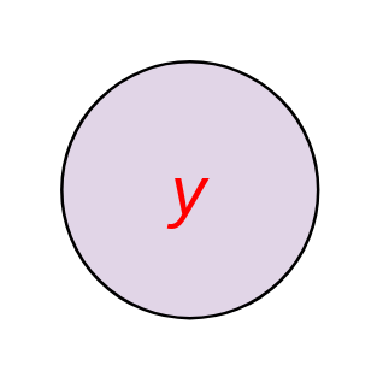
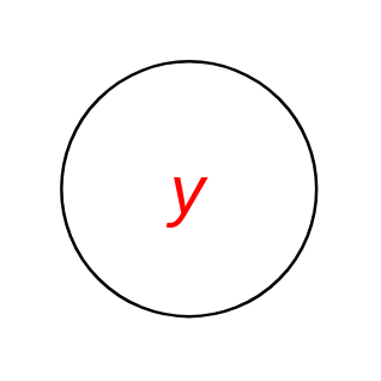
- <mxCell id="2" value="&lt;i&gt;&lt;font color=&quot;#ff0000&quot; style=&quot;font-size: 23px;&quot;&gt;y&lt;/font&gt;&lt;/i&gt;" style="ellipse;whiteSpace=wrap;html=1;fillColor=#e1d5e7;" parent="1" vertex="1"><mxGeometry x="20" y="20" width="85" height="85" as="geometry" /></mxCell>
+ <mxCell id="2" value="&lt;i&gt;&lt;font color=&quot;#ff0000&quot; style=&quot;font-size: 23px;&quot;&gt;y&lt;/font&gt;&lt;/i&gt;" style="ellipse;whiteSpace=wrap;html=1;" parent="1" vertex="1"><mxGeometry x="20" y="20" width="85" height="85" as="geometry" /></mxCell>
